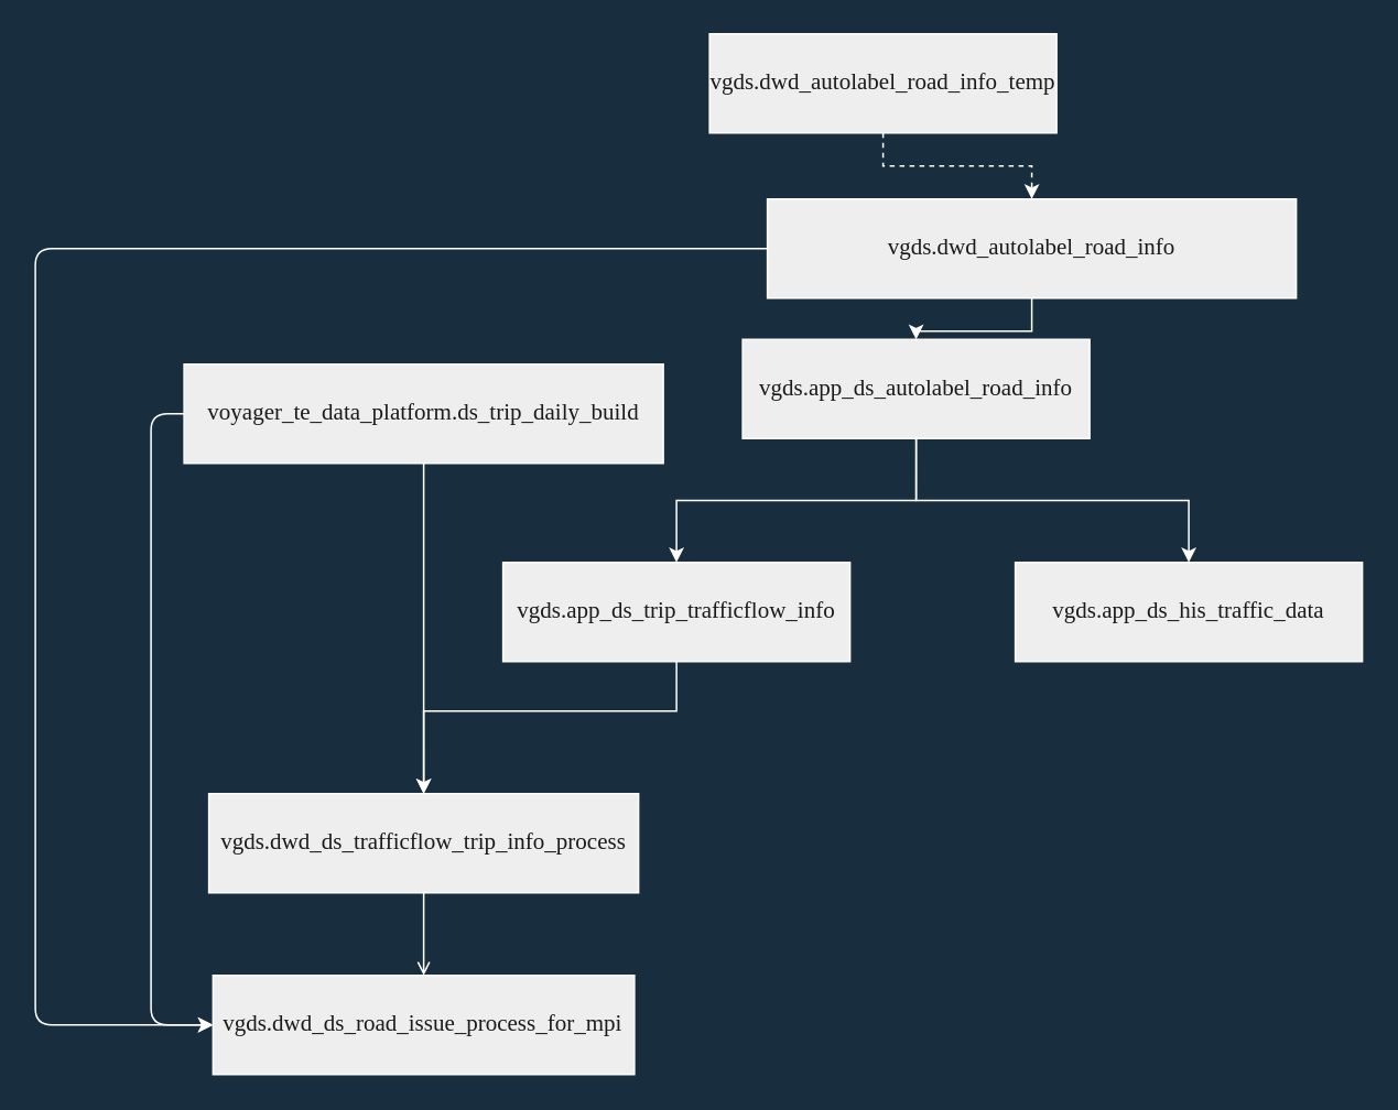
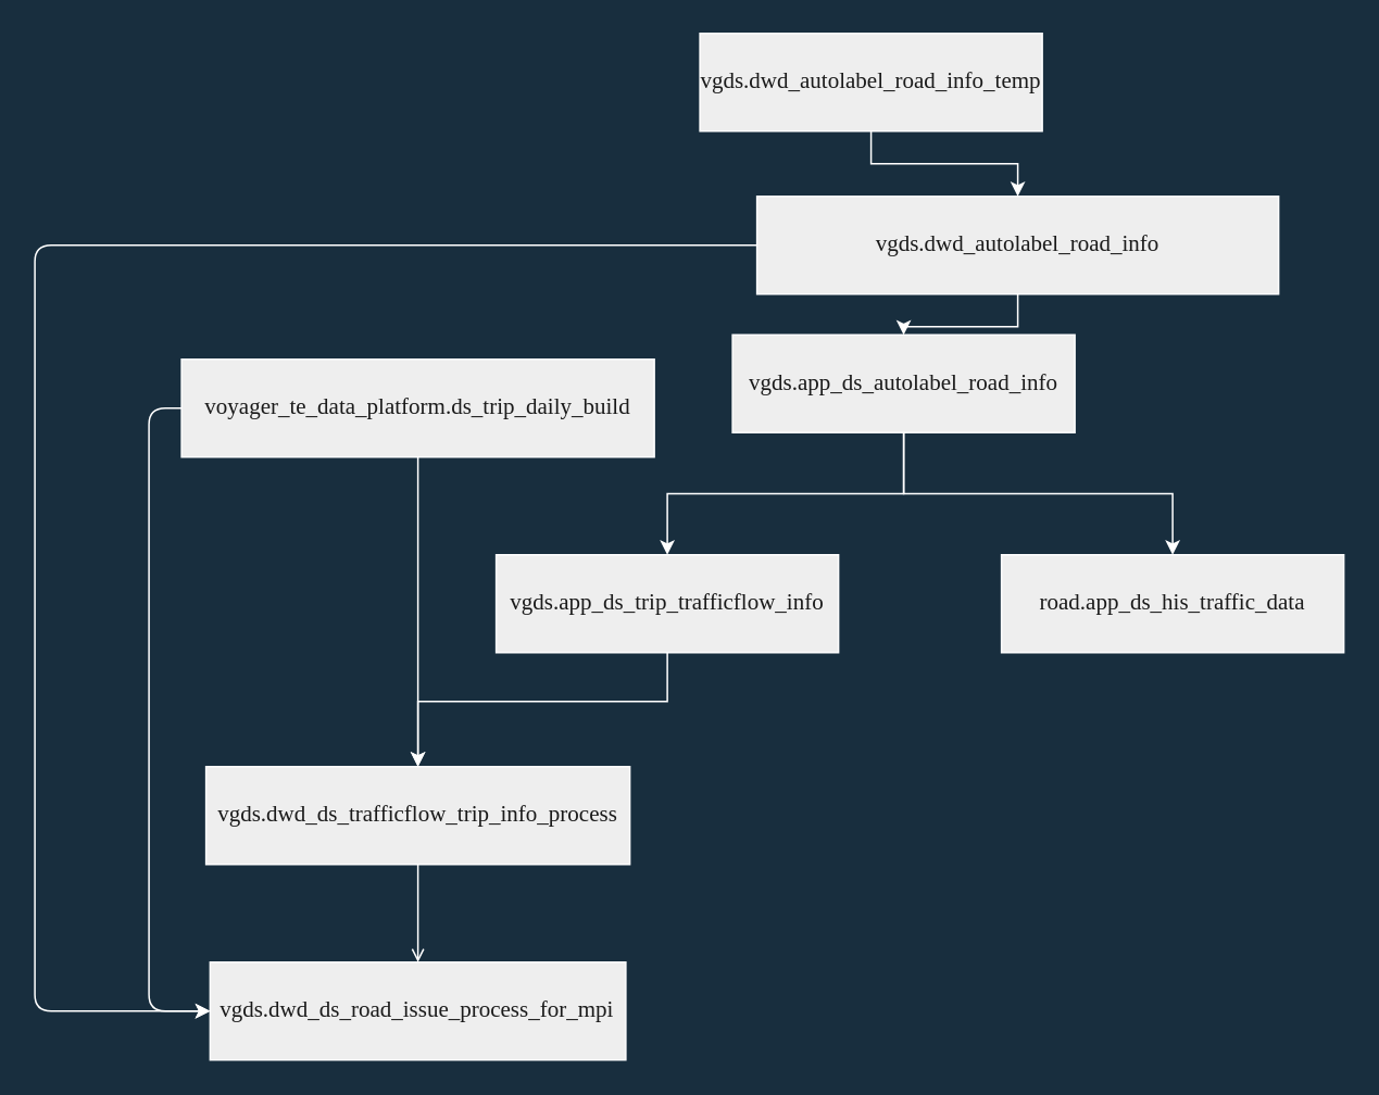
- <mxCell id="5" value="" style="edgeStyle=orthogonalEdgeStyle;rounded=0;orthogonalLoop=1;jettySize=auto;html=1;fontFamily=Times New Roman;fontSize=14;fontColor=#FFFFFF;strokeColor=#FFFFFF;labelBackgroundColor=#182E3E;sketch=0;shadow=0;dashed=1;" edge="1" parent="1" source="6" target="4"><mxGeometry relative="1" as="geometry" /></mxCell>
+ <mxCell id="5" value="" style="edgeStyle=orthogonalEdgeStyle;rounded=0;orthogonalLoop=1;jettySize=auto;html=1;fontFamily=Times New Roman;fontSize=14;fontColor=#FFFFFF;strokeColor=#FFFFFF;labelBackgroundColor=#182E3E;sketch=0;shadow=0;" edge="1" parent="1" source="6" target="4"><mxGeometry relative="1" as="geometry" /></mxCell>
- <mxCell id="12" value="&lt;div style=&quot;font-size: 14px;&quot;&gt;vgds.app_ds_his_traffic_data&lt;/div&gt;" style="rounded=0;whiteSpace=wrap;html=1;fontFamily=Times New Roman;fontSize=14;fillColor=#EEEEEE;strokeColor=#FFFFFF;fontColor=#1A1A1A;sketch=0;shadow=0;" vertex="1" parent="1"><mxGeometry x="613.91" y="340" width="210" height="60" as="geometry" /></mxCell>
+ <mxCell id="12" value="&lt;div style=&quot;font-size: 14px;&quot;&gt;road.app_ds_his_traffic_data&lt;/div&gt;" style="rounded=0;whiteSpace=wrap;html=1;fontFamily=Times New Roman;fontSize=14;fillColor=#EEEEEE;strokeColor=#FFFFFF;fontColor=#1A1A1A;sketch=0;shadow=0;" vertex="1" parent="1"><mxGeometry x="613.91" y="340" width="210" height="60" as="geometry" /></mxCell>
- <mxCell id="14" value="vgds.dwd_ds_trafficflow_trip_info_process" style="rounded=0;whiteSpace=wrap;html=1;fontFamily=Times New Roman;fontSize=14;fillColor=#EEEEEE;strokeColor=#FFFFFF;fontColor=#1A1A1A;sketch=0;shadow=0;" vertex="1" parent="1"><mxGeometry x="125.91" y="480" width="260" height="60" as="geometry" /></mxCell>
+ <mxCell id="14" value="vgds.dwd_ds_trafficflow_trip_info_process" style="rounded=0;whiteSpace=wrap;html=1;fontFamily=Times New Roman;fontSize=14;fillColor=#EEEEEE;strokeColor=#FFFFFF;fontColor=#1A1A1A;sketch=0;shadow=0;" vertex="1" parent="1"><mxGeometry x="125.91" y="470" width="260" height="60" as="geometry" /></mxCell>
